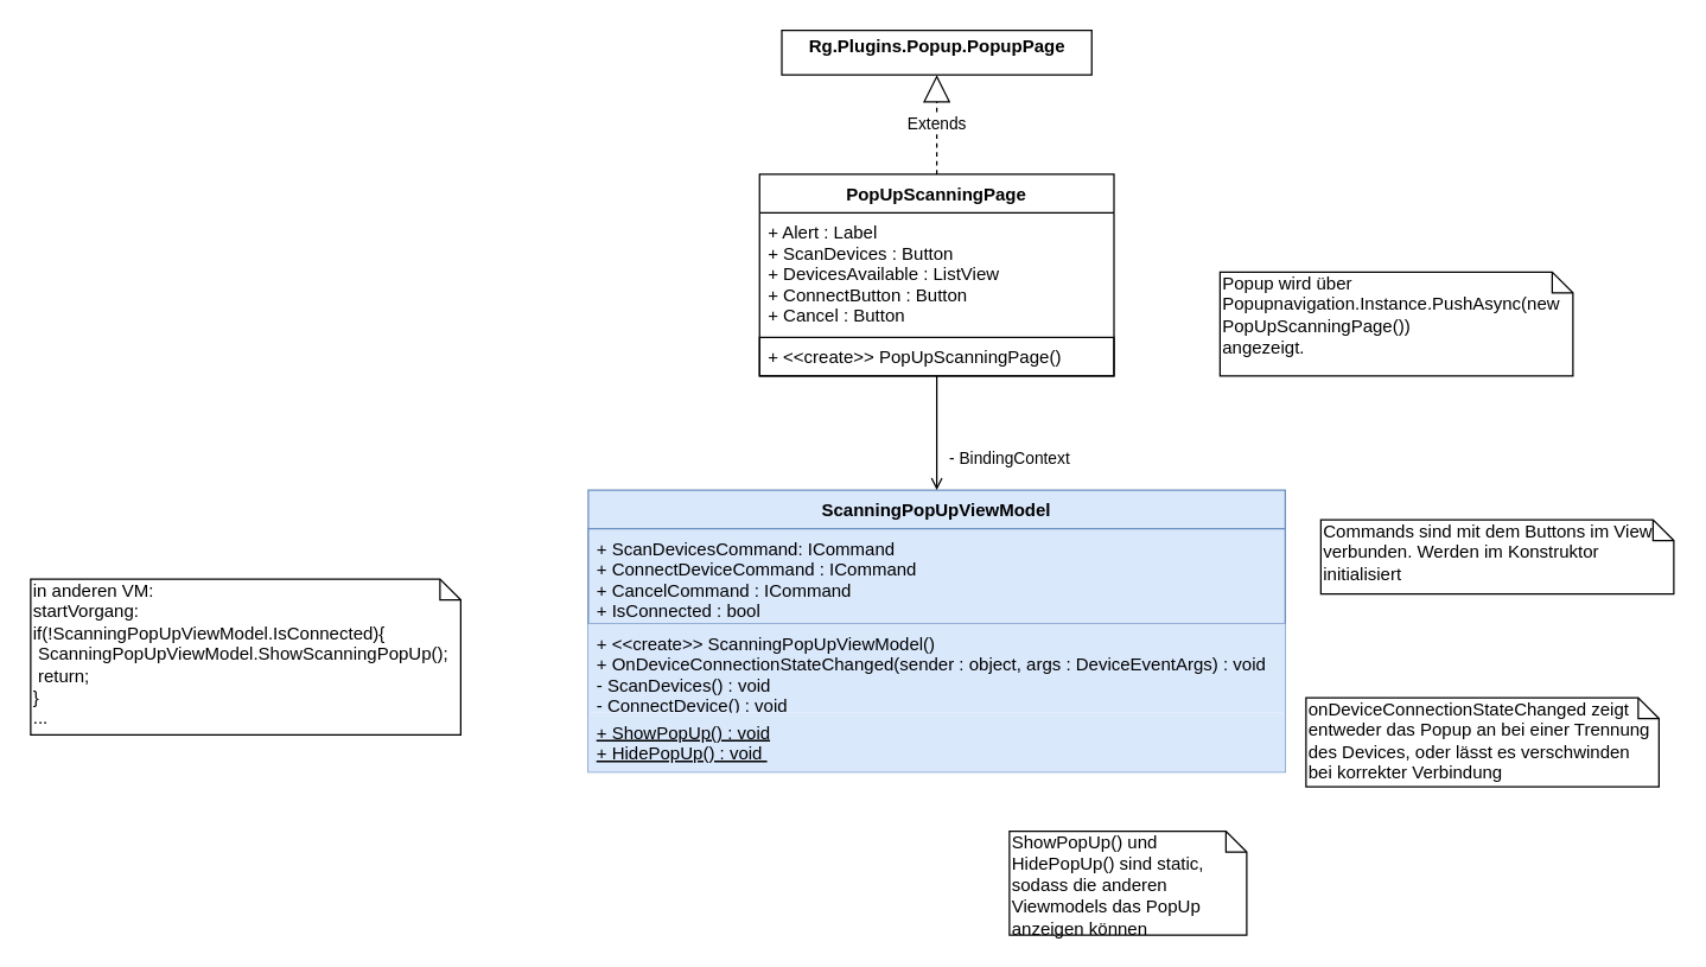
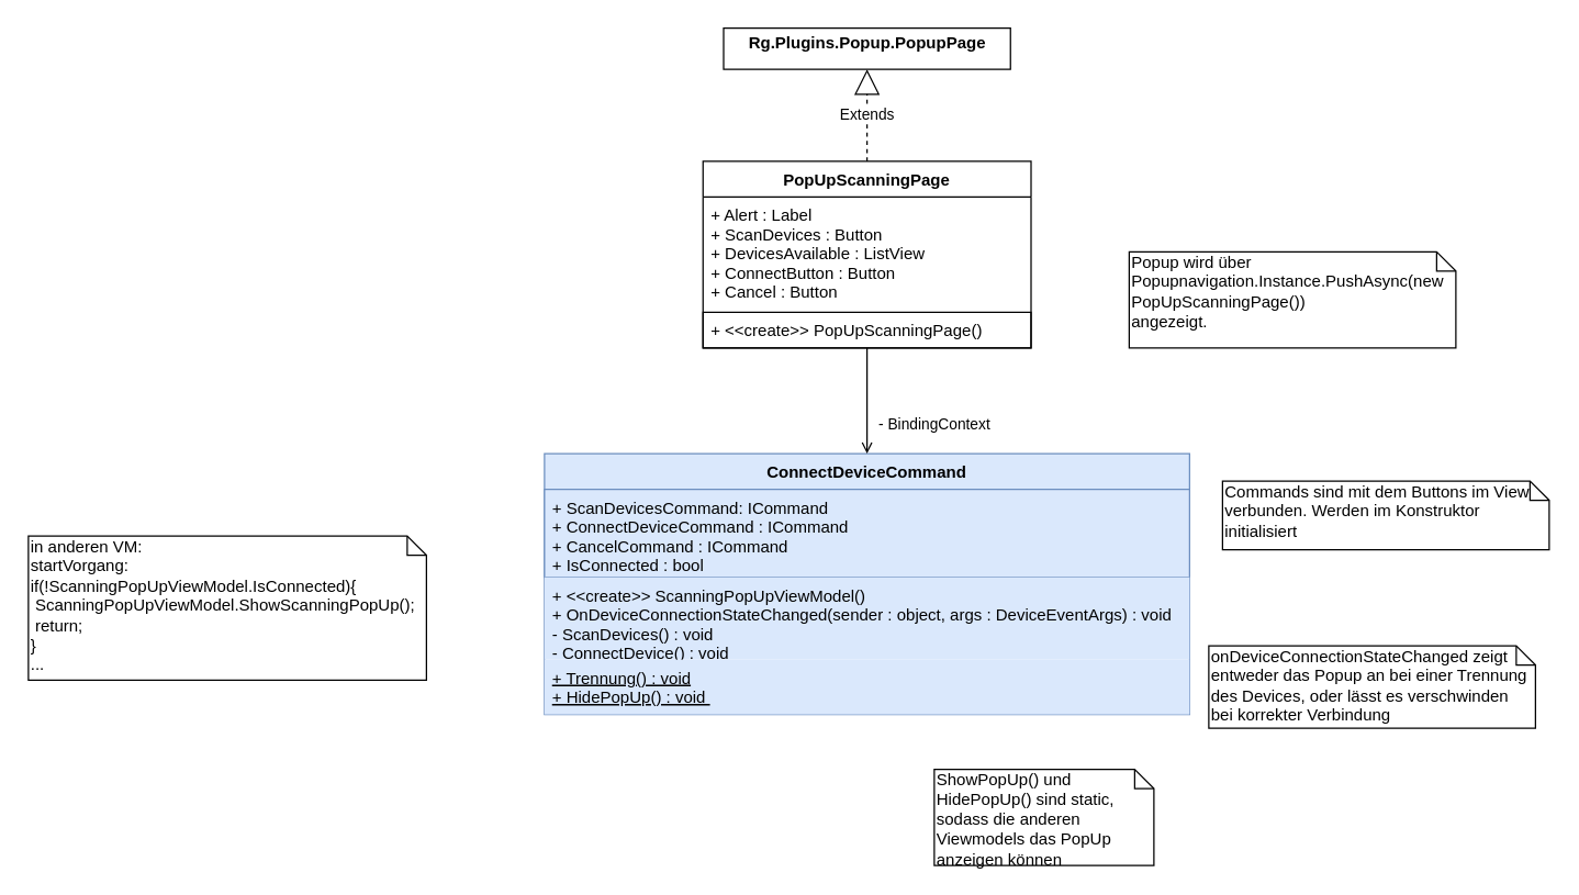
- <mxCell id="2" value="ScanningPopUpViewModel" style="swimlane;fontStyle=1;align=center;verticalAlign=top;childLayout=stackLayout;horizontal=1;startSize=26;horizontalStack=0;resizeParent=1;resizeParentMax=0;resizeLast=0;collapsible=1;marginBottom=0;fillColor=#dae8fc;strokeColor=#6c8ebf;" parent="1" vertex="1"><mxGeometry x="396" y="330" width="470" height="190" as="geometry" /></mxCell>
+ <mxCell id="2" value="ConnectDeviceCommand" style="swimlane;fontStyle=1;align=center;verticalAlign=top;childLayout=stackLayout;horizontal=1;startSize=26;horizontalStack=0;resizeParent=1;resizeParentMax=0;resizeLast=0;collapsible=1;marginBottom=0;fillColor=#dae8fc;strokeColor=#6c8ebf;" parent="1" vertex="1"><mxGeometry x="396" y="330" width="470" height="190" as="geometry" /></mxCell>
- <mxCell id="6" value="+ ShowPopUp() : void&#10;+ HidePopUp() : void &#10;" style="text;align=left;verticalAlign=top;spacingLeft=4;spacingRight=4;overflow=hidden;rotatable=0;points=[[0,0.5],[1,0.5]];portConstraint=eastwest;fillColor=#dae8fc;strokeColor=none;fontStyle=4" vertex="1" parent="2"><mxGeometry y="150" width="470" height="40" as="geometry" /></mxCell>
+ <mxCell id="6" value="+ Trennung() : void&#10;+ HidePopUp() : void &#10;" style="text;align=left;verticalAlign=top;spacingLeft=4;spacingRight=4;overflow=hidden;rotatable=0;points=[[0,0.5],[1,0.5]];portConstraint=eastwest;fillColor=#dae8fc;strokeColor=none;fontStyle=4" vertex="1" parent="2"><mxGeometry y="150" width="470" height="40" as="geometry" /></mxCell>
